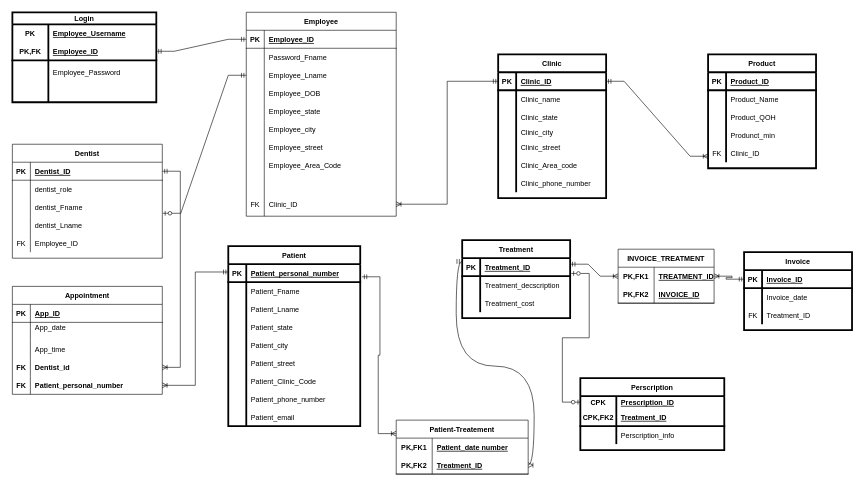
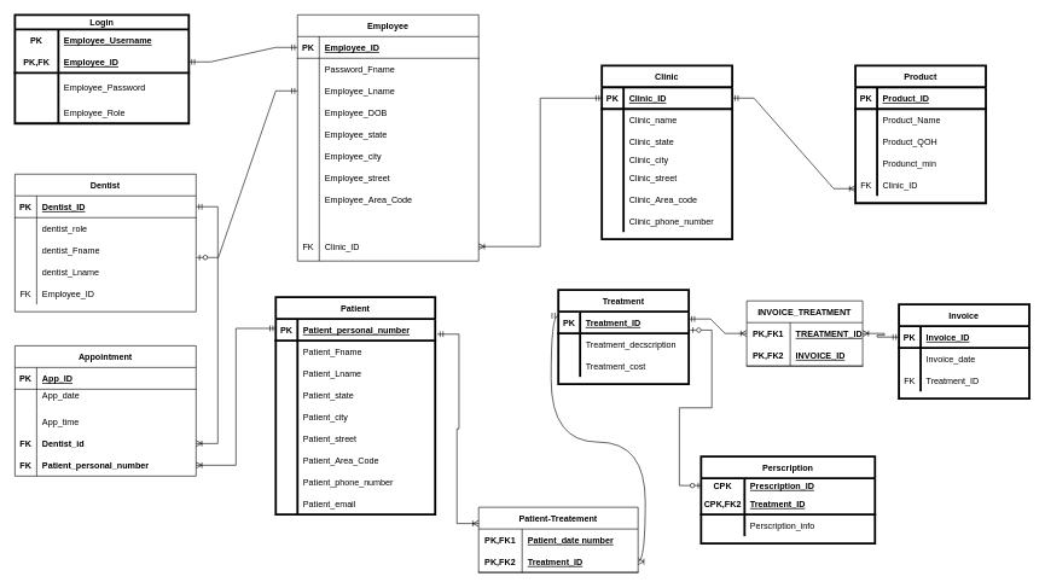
+ <mxCell id="176" value="Employee_Role" style="shape=partialRectangle;overflow=hidden;connectable=0;fillColor=none;top=0;left=0;bottom=0;right=0;align=left;spacingLeft=6;" parent="1" vertex="1"><mxGeometry x="80" y="140" width="170" height="30" as="geometry"><mxRectangle width="220" height="30" as="alternateBounds" /></mxGeometry></mxCell>
- <mxCell id="137" value="Patient_Clinic_Code" style="shape=partialRectangle;connectable=0;fillColor=none;top=0;left=0;bottom=0;right=0;align=left;spacingLeft=6;overflow=hidden;strokeWidth=3;" parent="135" vertex="1"><mxGeometry x="30" width="190" height="30" as="geometry"><mxRectangle width="190" height="30" as="alternateBounds" /></mxGeometry></mxCell>
+ <mxCell id="137" value="Patient_Area_Code" style="shape=partialRectangle;connectable=0;fillColor=none;top=0;left=0;bottom=0;right=0;align=left;spacingLeft=6;overflow=hidden;strokeWidth=3;" parent="135" vertex="1"><mxGeometry x="30" width="190" height="30" as="geometry"><mxRectangle width="190" height="30" as="alternateBounds" /></mxGeometry></mxCell>
